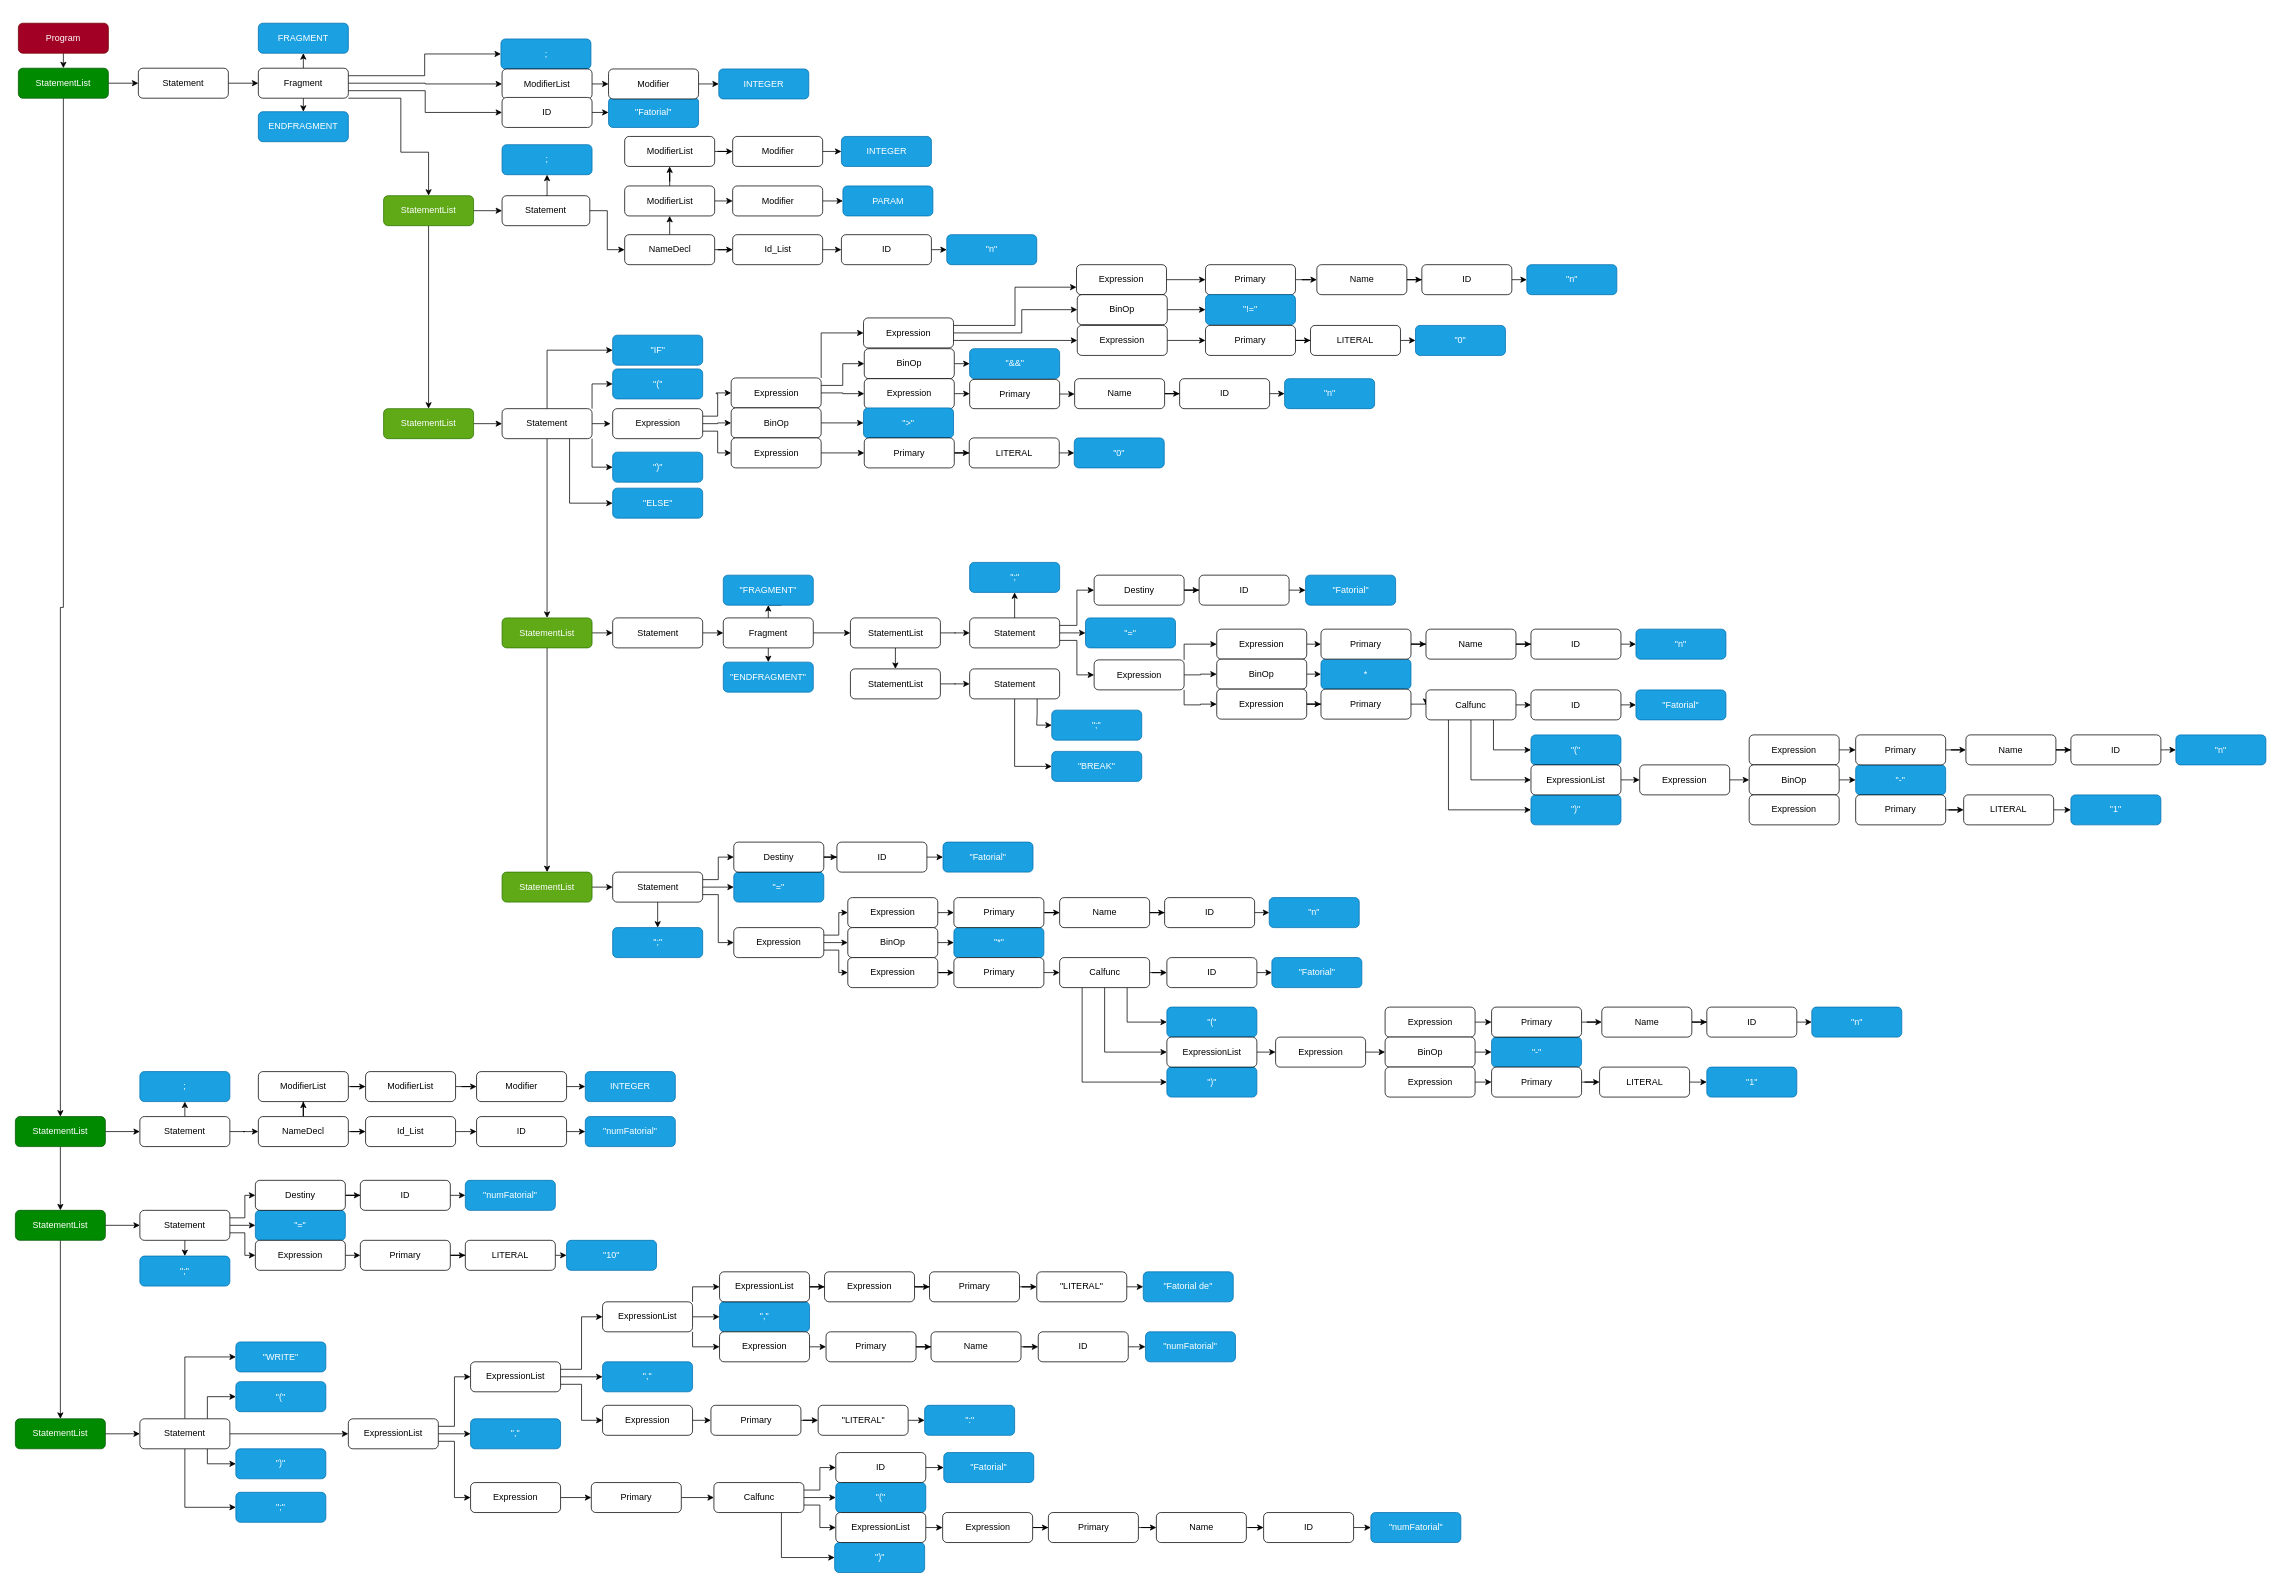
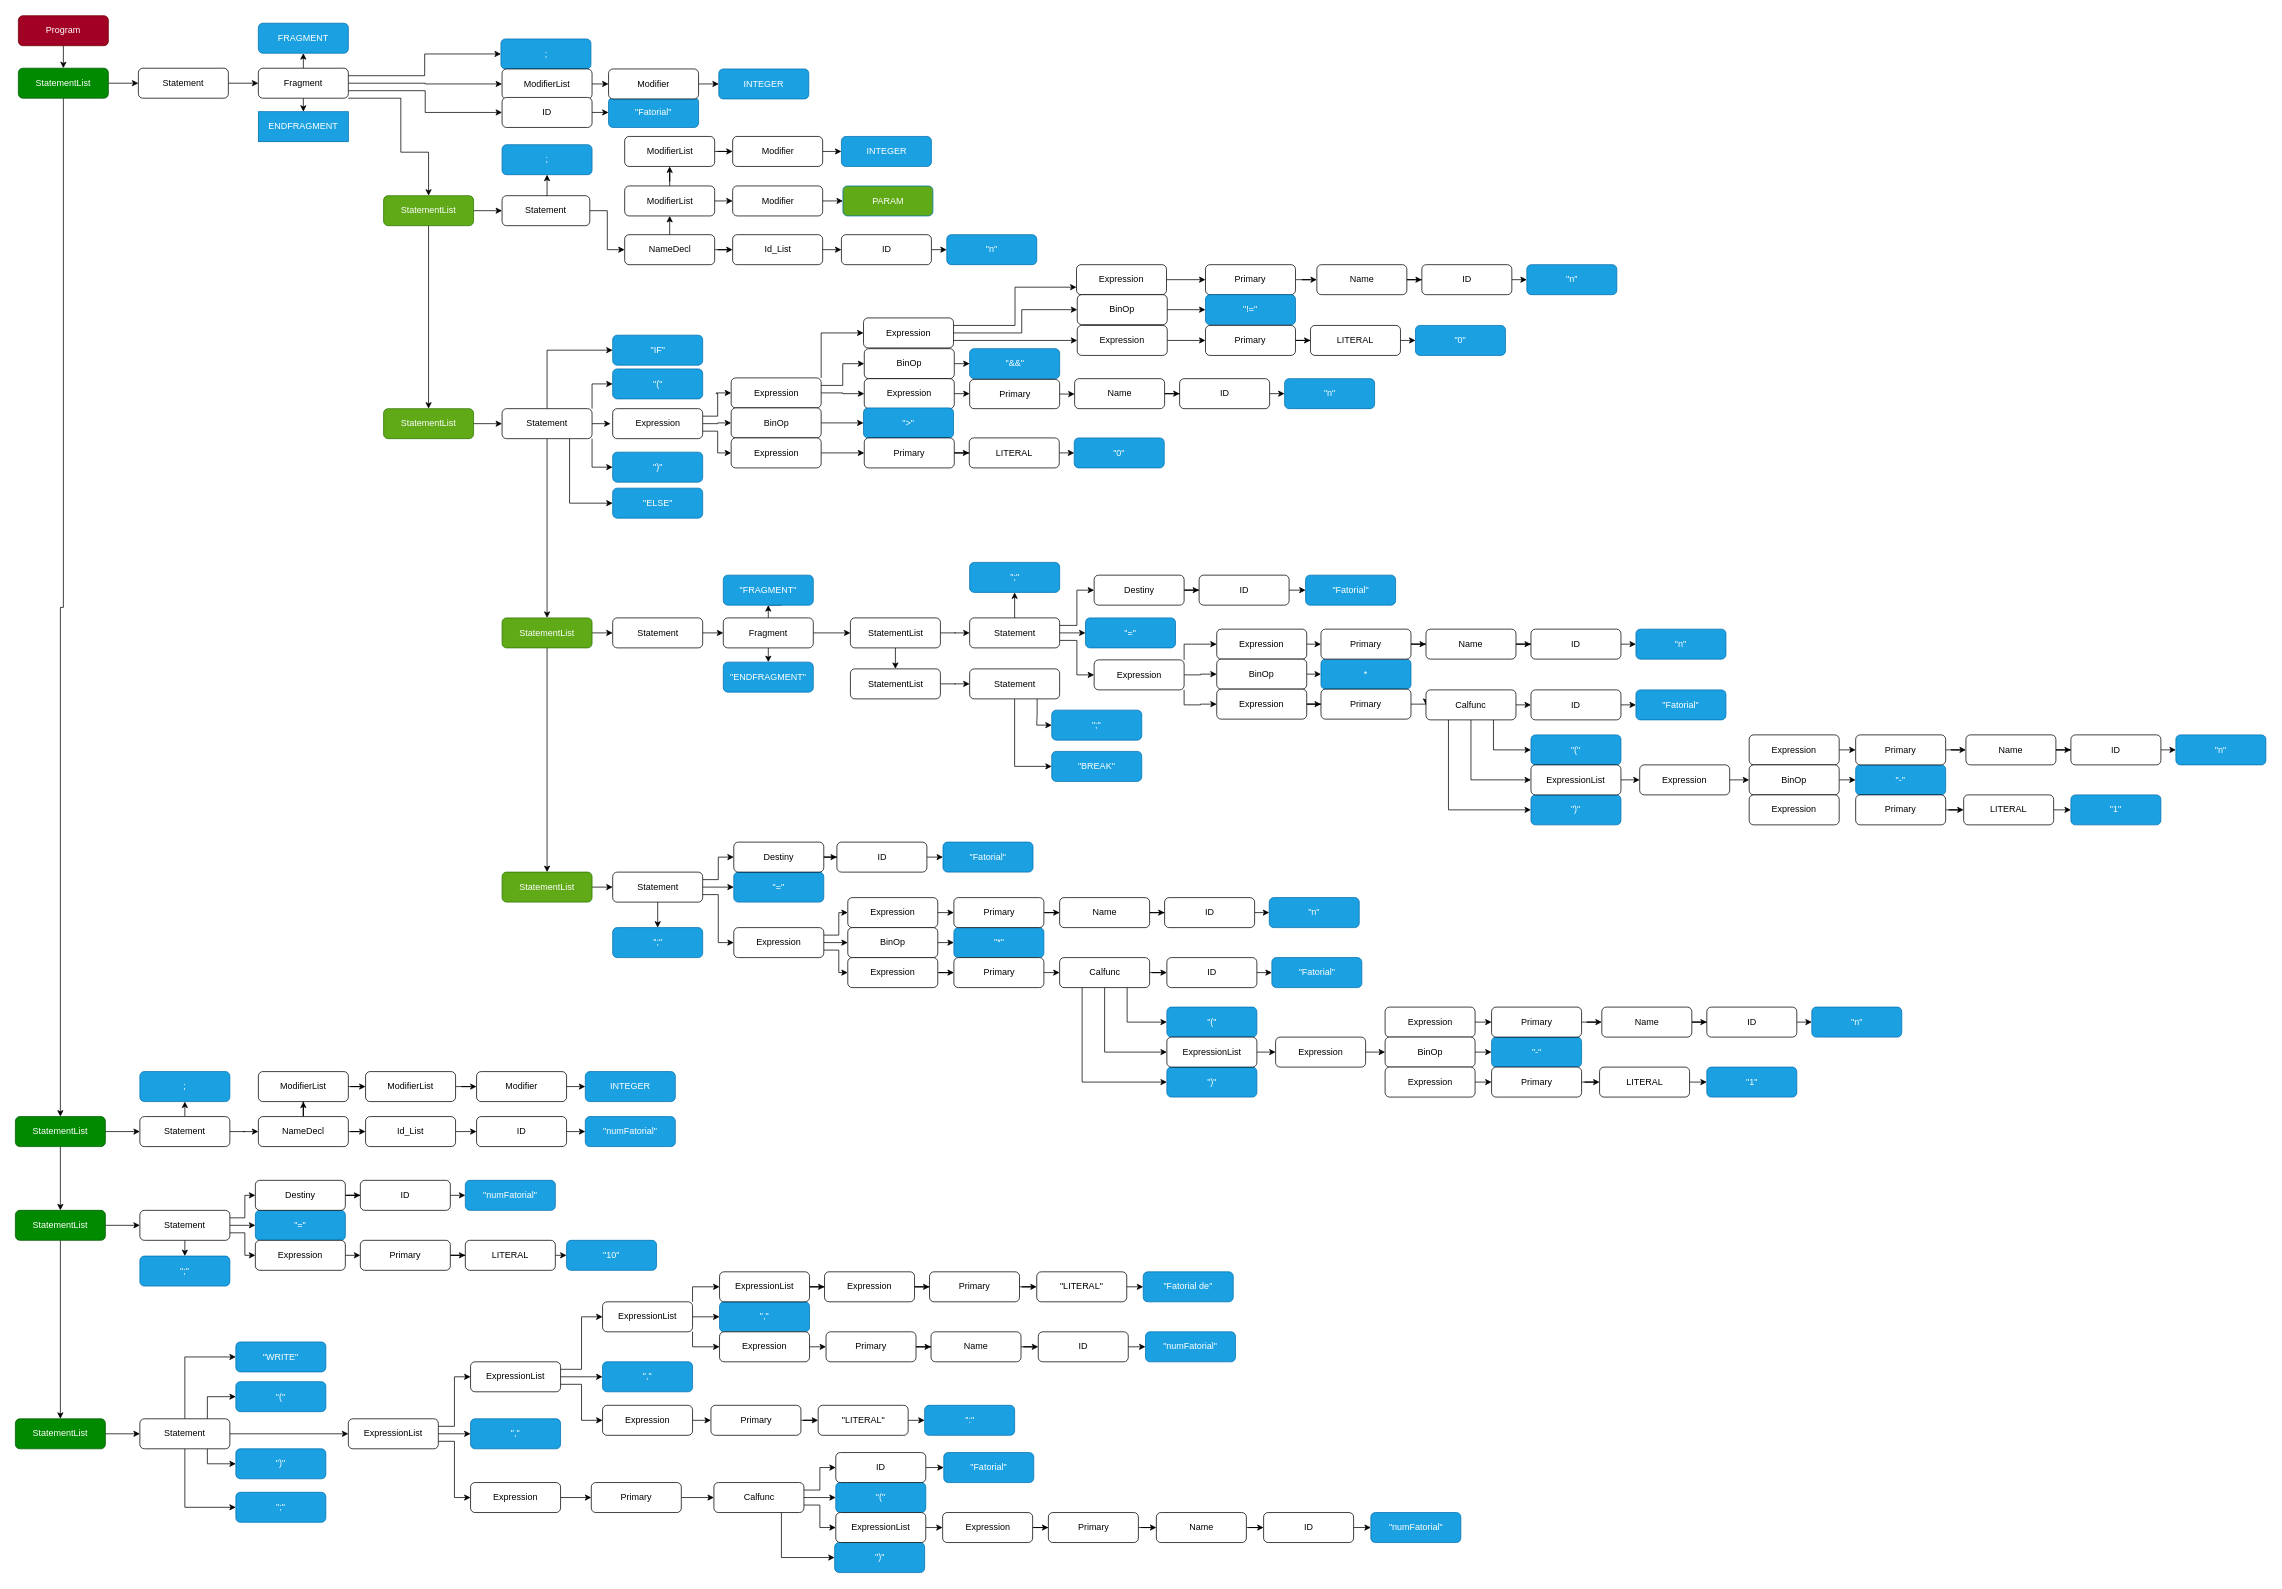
- <mxCell id="3" value="Program" style="rounded=1;whiteSpace=wrap;html=1;fontSize=12;glass=0;strokeWidth=1;shadow=0;fillColor=#a20025;fontColor=#ffffff;strokeColor=#6F0000;" vertex="1" parent="1"><mxGeometry x="24" y="30" width="120" height="40" as="geometry" /></mxCell>
+ <mxCell id="3" value="Program" style="rounded=1;whiteSpace=wrap;html=1;fontSize=12;glass=0;strokeWidth=1;shadow=0;fillColor=#a20025;fontColor=#ffffff;strokeColor=#6F0000;" vertex="1" parent="1"><mxGeometry x="24" y="20" width="120" height="40" as="geometry" /></mxCell>
- <mxCell id="189" value="ENDFRAGMENT" style="rounded=1;whiteSpace=wrap;html=1;fontSize=12;glass=0;strokeWidth=1;shadow=0;fillColor=#1ba1e2;fontColor=#ffffff;strokeColor=#006EAF;" vertex="1" parent="1"><mxGeometry x="344" y="148" width="120" height="40" as="geometry" /></mxCell>
+ <mxCell id="189" value="ENDFRAGMENT" style="whiteSpace=wrap;html=1;fontSize=12;glass=0;strokeWidth=1;shadow=0;fillColor=#1ba1e2;fontColor=#ffffff;strokeColor=#006EAF;rounded=0;" vertex="1" parent="1"><mxGeometry x="344" y="148" width="120" height="40" as="geometry" /></mxCell>
- <mxCell id="12" value="PARAM" style="rounded=1;whiteSpace=wrap;html=1;fontSize=12;glass=0;strokeWidth=1;shadow=0;fillColor=#1ba1e2;fontColor=#ffffff;strokeColor=#006EAF;" vertex="1" parent="1"><mxGeometry x="1123.5" y="247" width="120" height="40" as="geometry" /></mxCell>
+ <mxCell id="12" value="PARAM" style="rounded=1;whiteSpace=wrap;html=1;fontSize=12;glass=0;strokeWidth=1;shadow=0;fillColor=#60a917;fontColor=#ffffff;strokeColor=#006EAF;" vertex="1" parent="1"><mxGeometry x="1123.5" y="247" width="120" height="40" as="geometry" /></mxCell>
